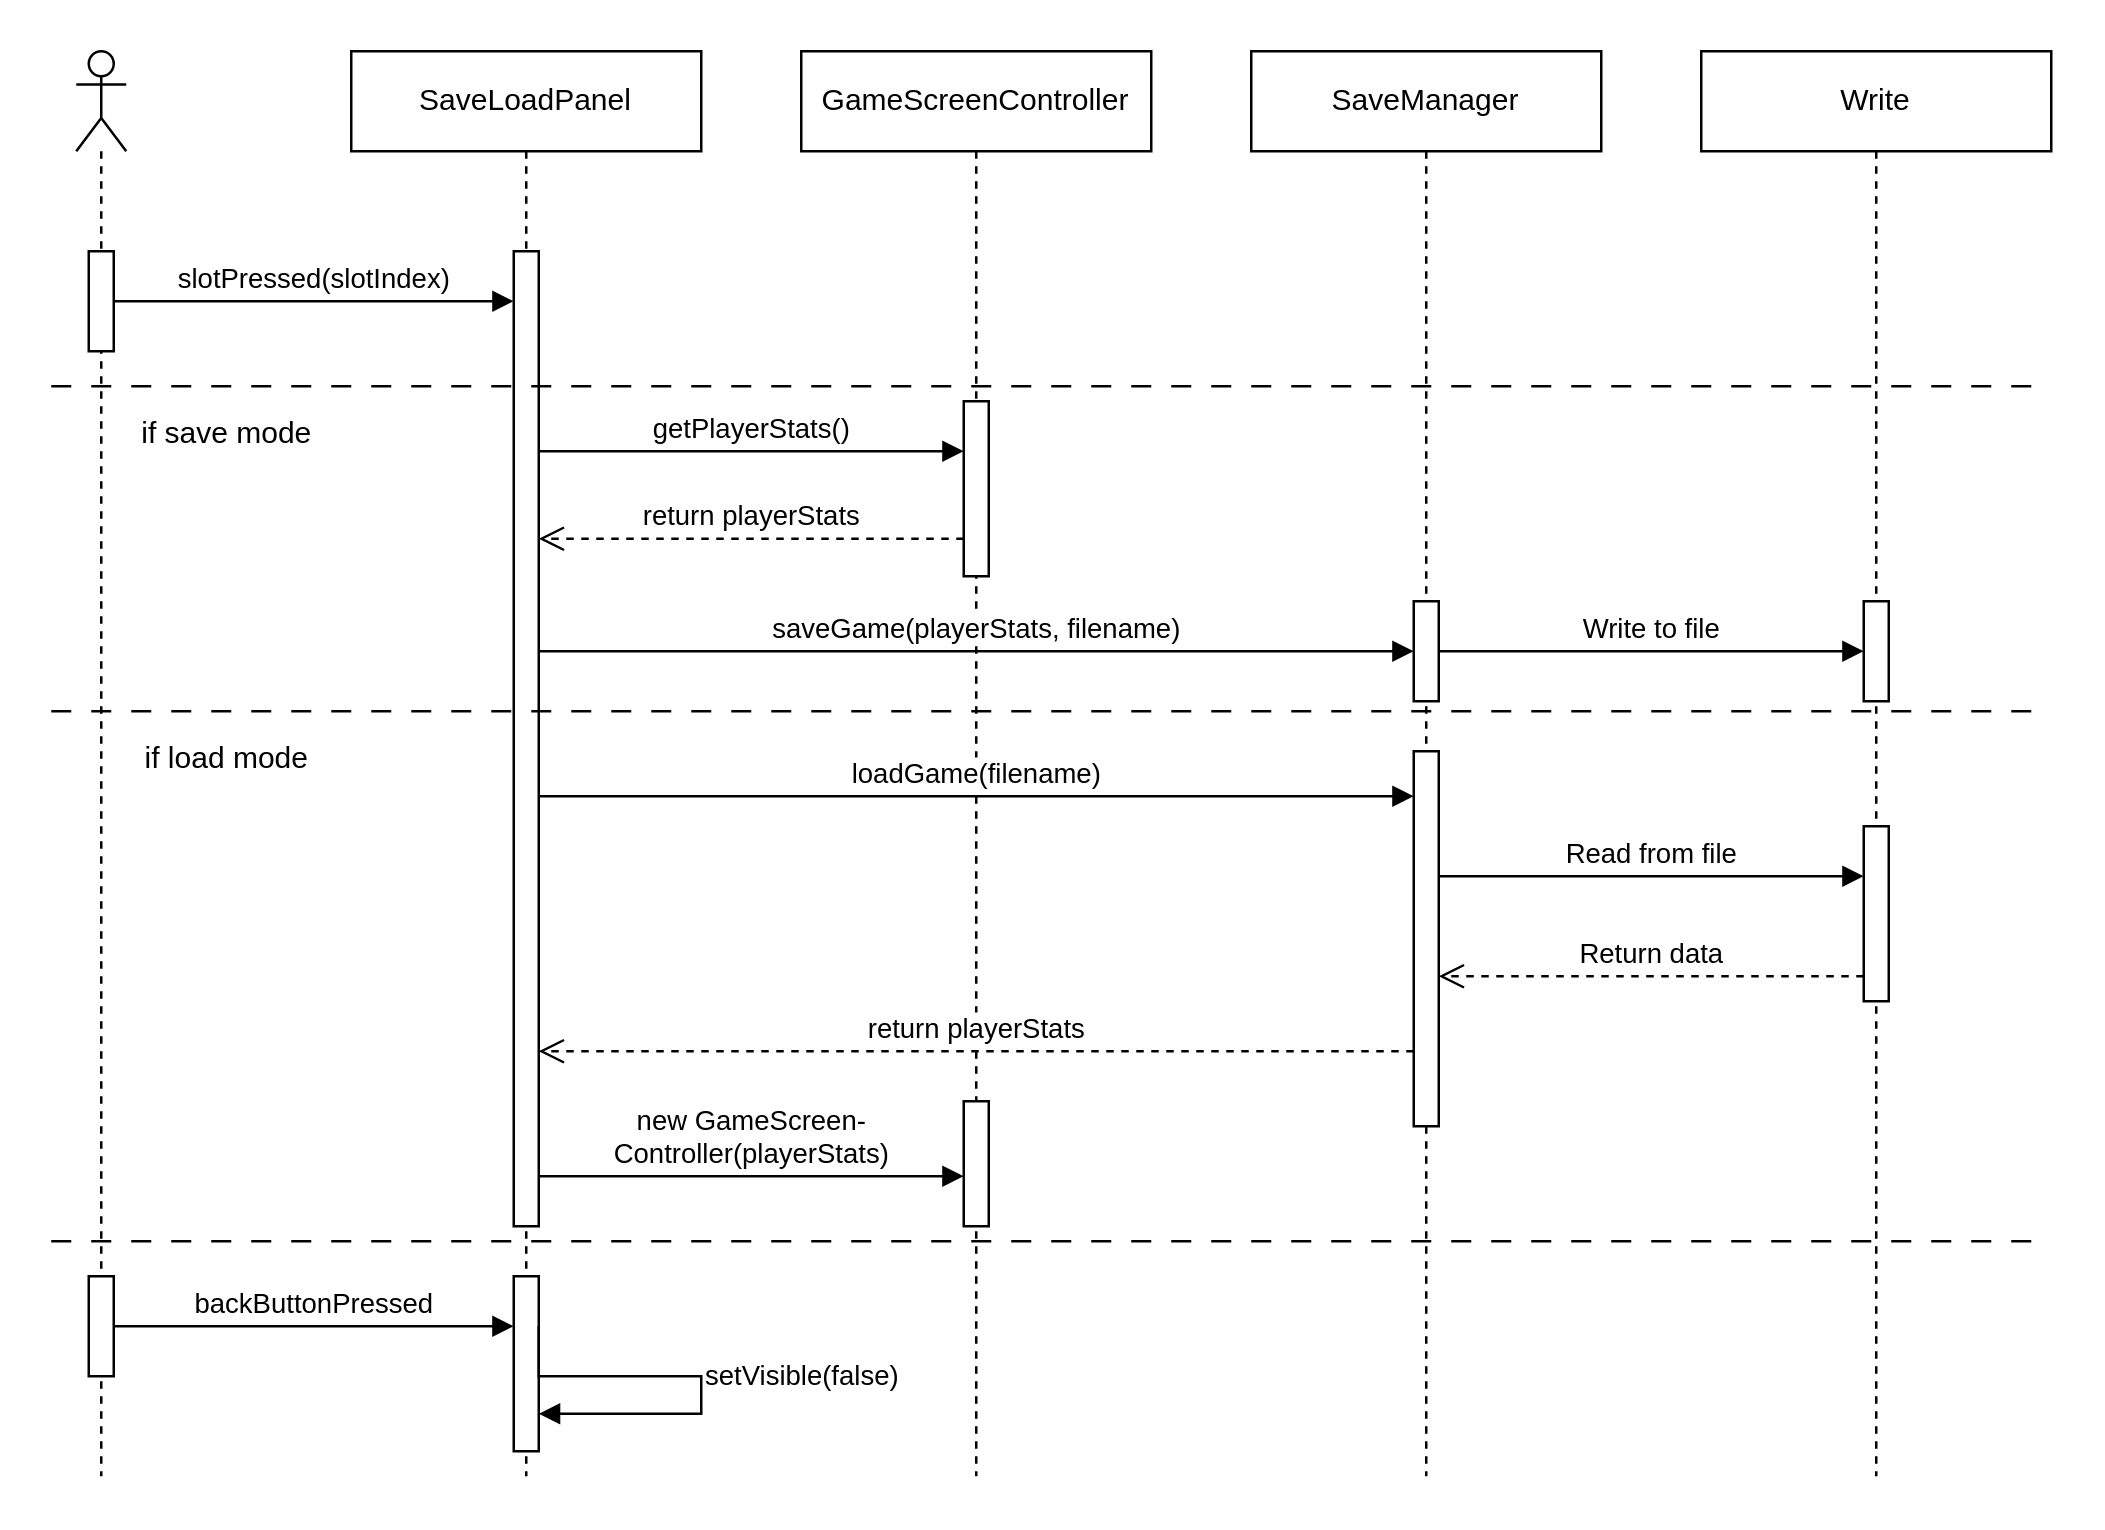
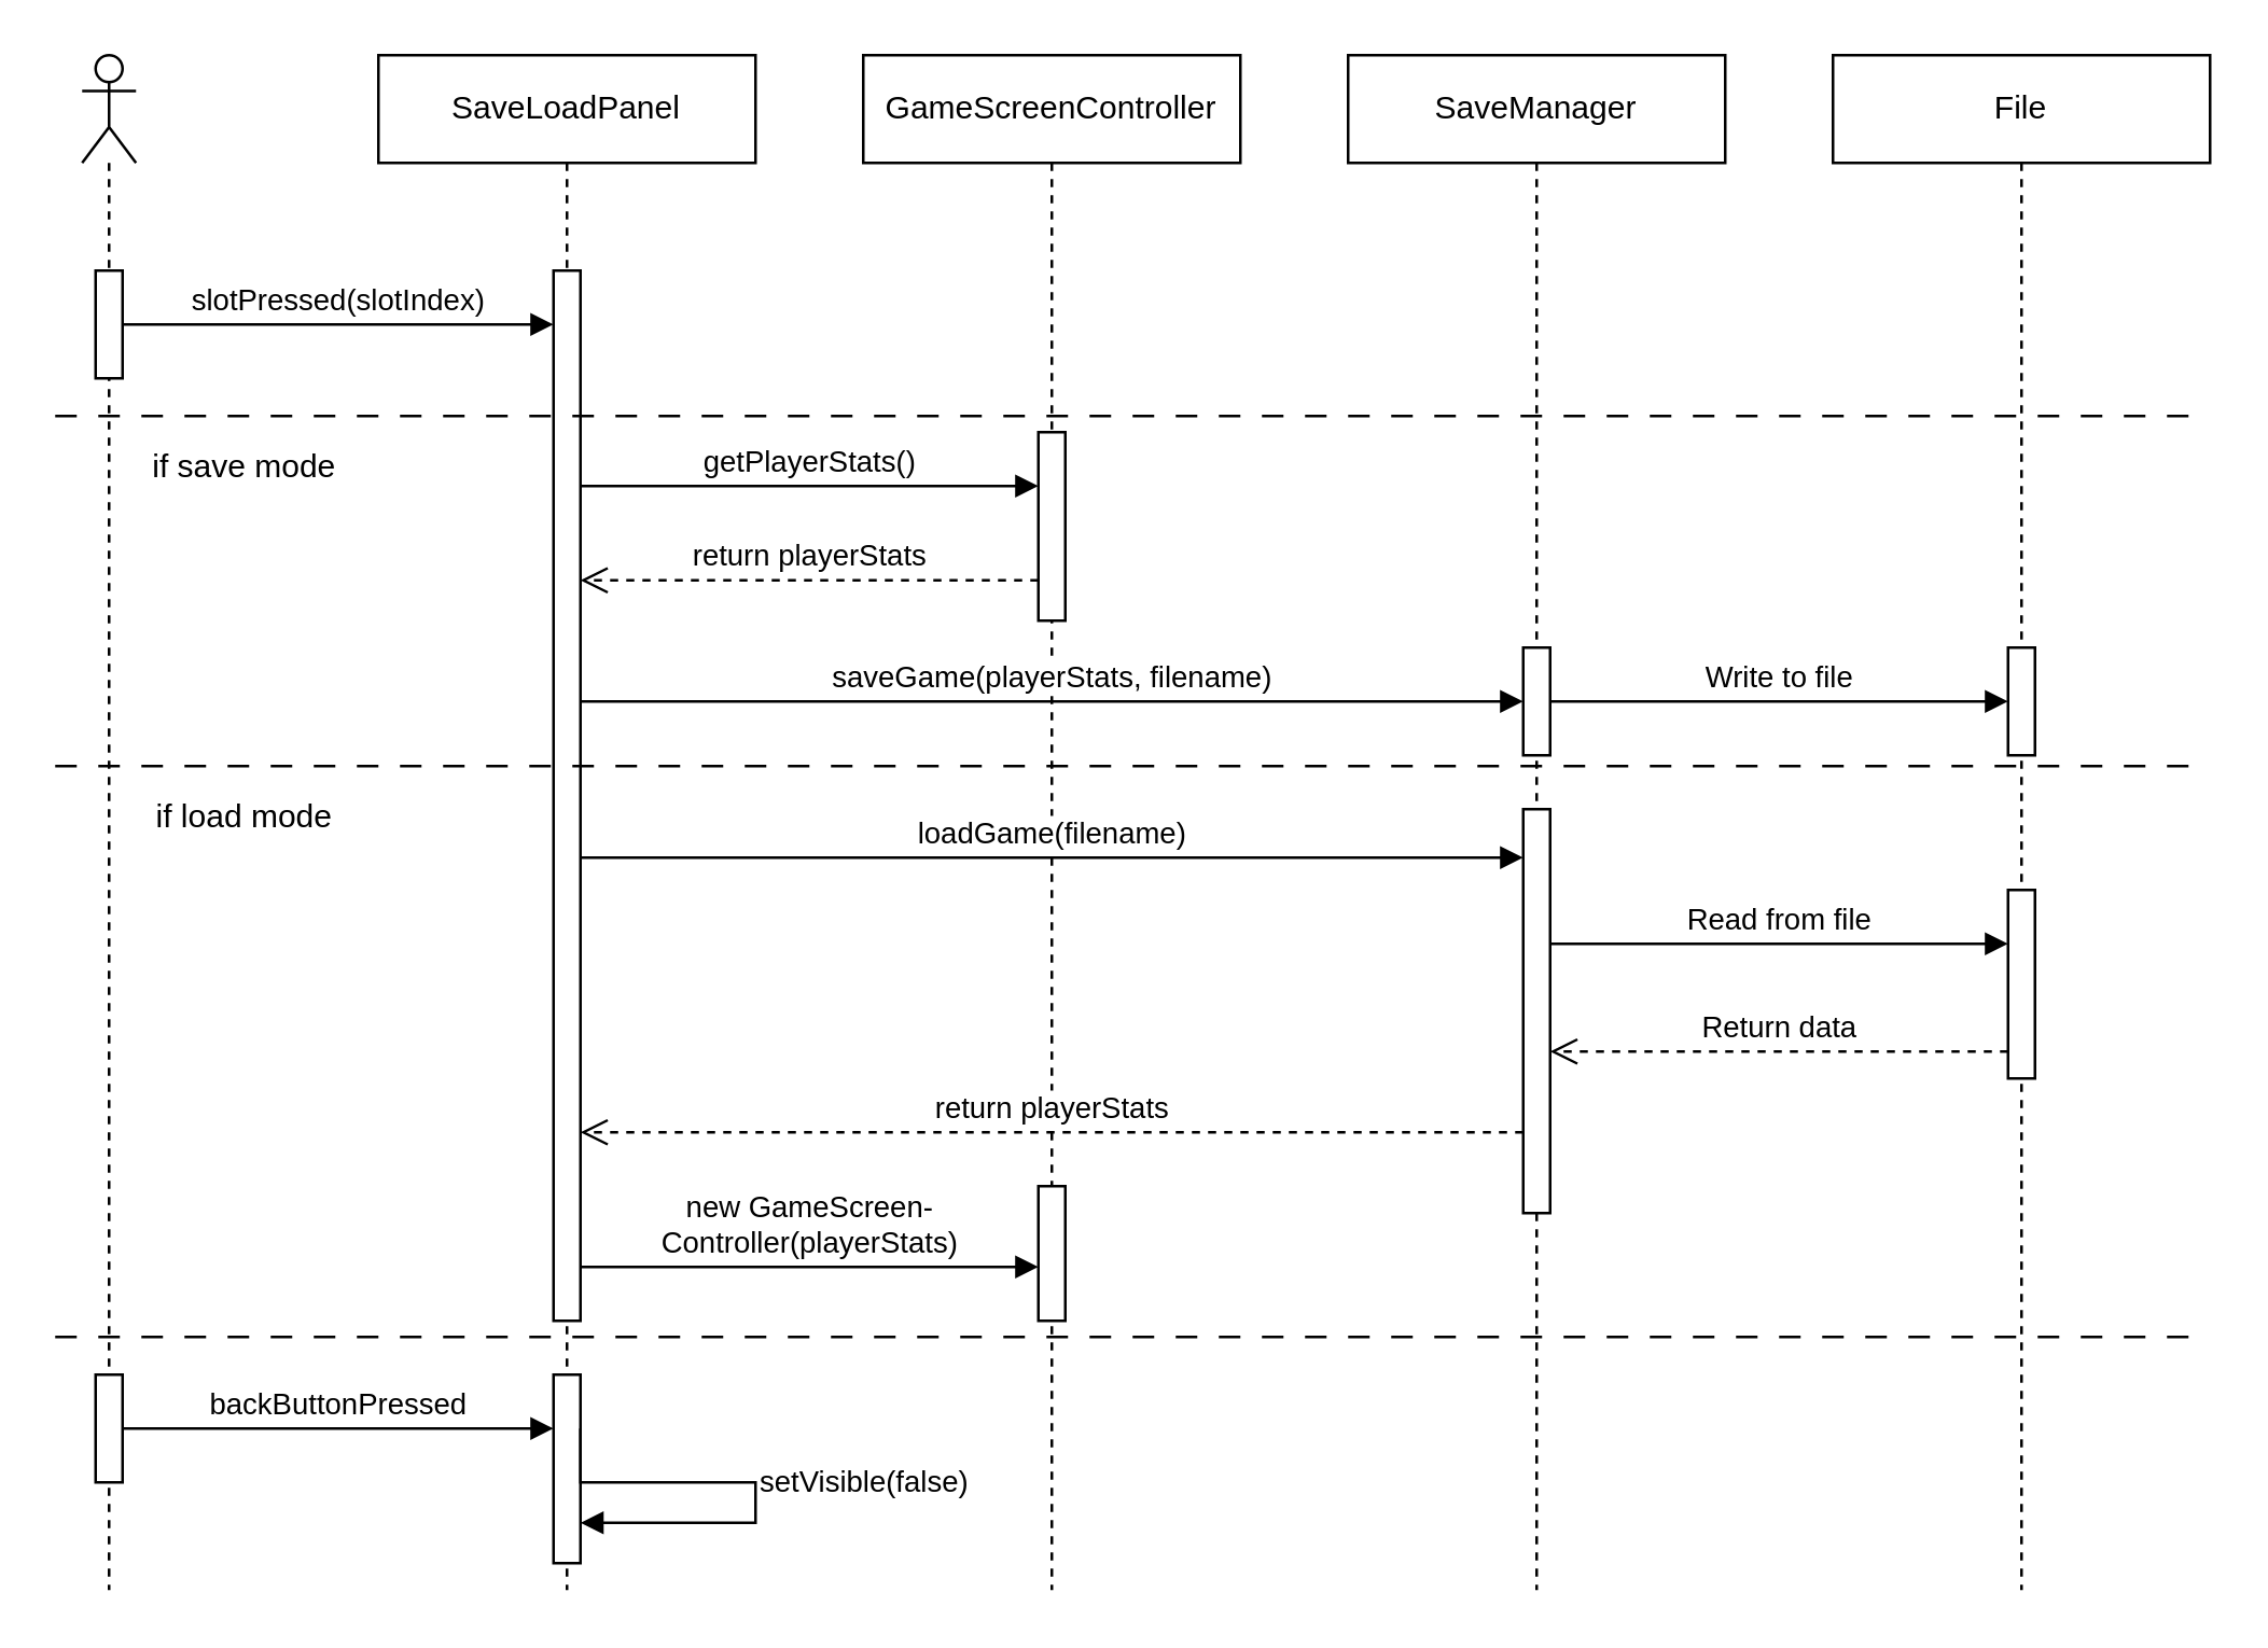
- <mxCell id="14" value="Write" style="shape=umlLifeline;perimeter=lifelinePerimeter;whiteSpace=wrap;html=1;container=1;dropTarget=0;collapsible=0;recursiveResize=0;outlineConnect=0;portConstraint=eastwest;newEdgeStyle={&quot;curved&quot;:0,&quot;rounded&quot;:0};" vertex="1" parent="1"><mxGeometry x="680" y="20" width="140" height="570" as="geometry" /></mxCell>
+ <mxCell id="14" value="File" style="shape=umlLifeline;perimeter=lifelinePerimeter;whiteSpace=wrap;html=1;container=1;dropTarget=0;collapsible=0;recursiveResize=0;outlineConnect=0;portConstraint=eastwest;newEdgeStyle={&quot;curved&quot;:0,&quot;rounded&quot;:0};" vertex="1" parent="1"><mxGeometry x="680" y="20" width="140" height="570" as="geometry" /></mxCell>
